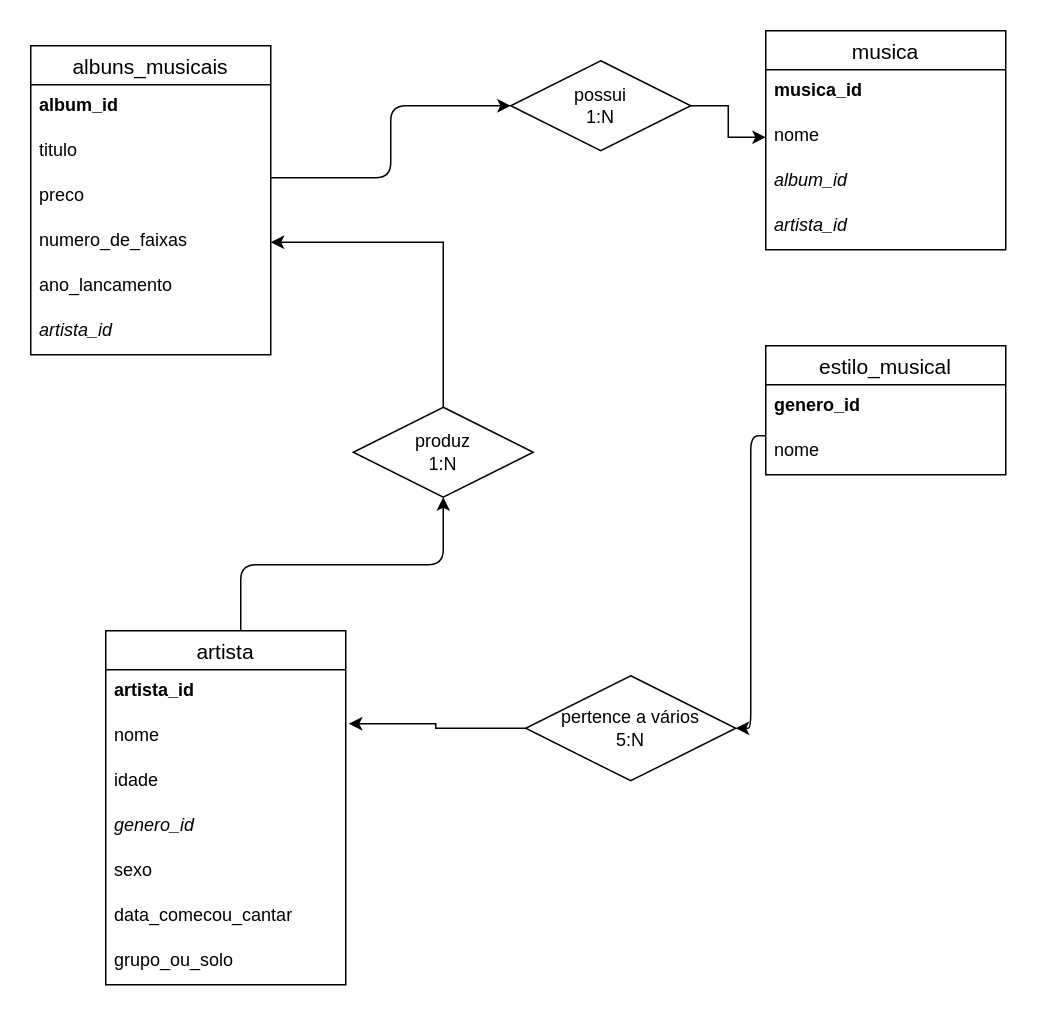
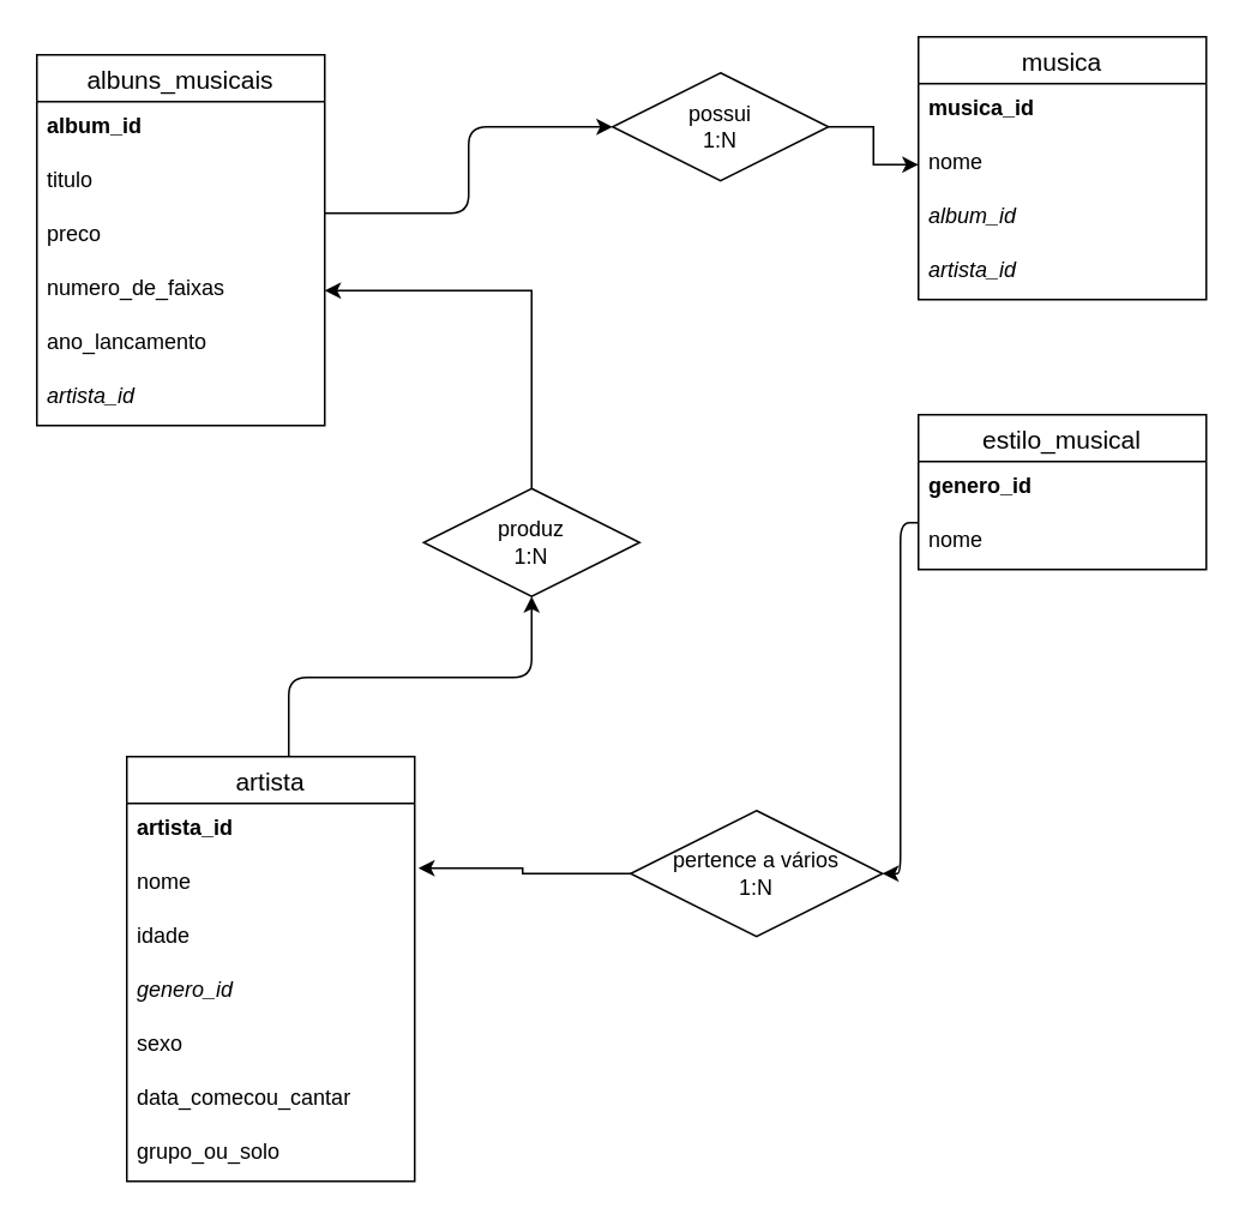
- <mxCell id="33" value="pertence a vários&lt;br&gt;5:N" style="shape=rhombus;perimeter=rhombusPerimeter;whiteSpace=wrap;html=1;align=center;" vertex="1" parent="1"><mxGeometry x="350" y="450" width="140" height="70" as="geometry" /></mxCell>
+ <mxCell id="33" value="pertence a vários&lt;br&gt;1:N" style="shape=rhombus;perimeter=rhombusPerimeter;whiteSpace=wrap;html=1;align=center;" vertex="1" parent="1"><mxGeometry x="350" y="450" width="140" height="70" as="geometry" /></mxCell>
